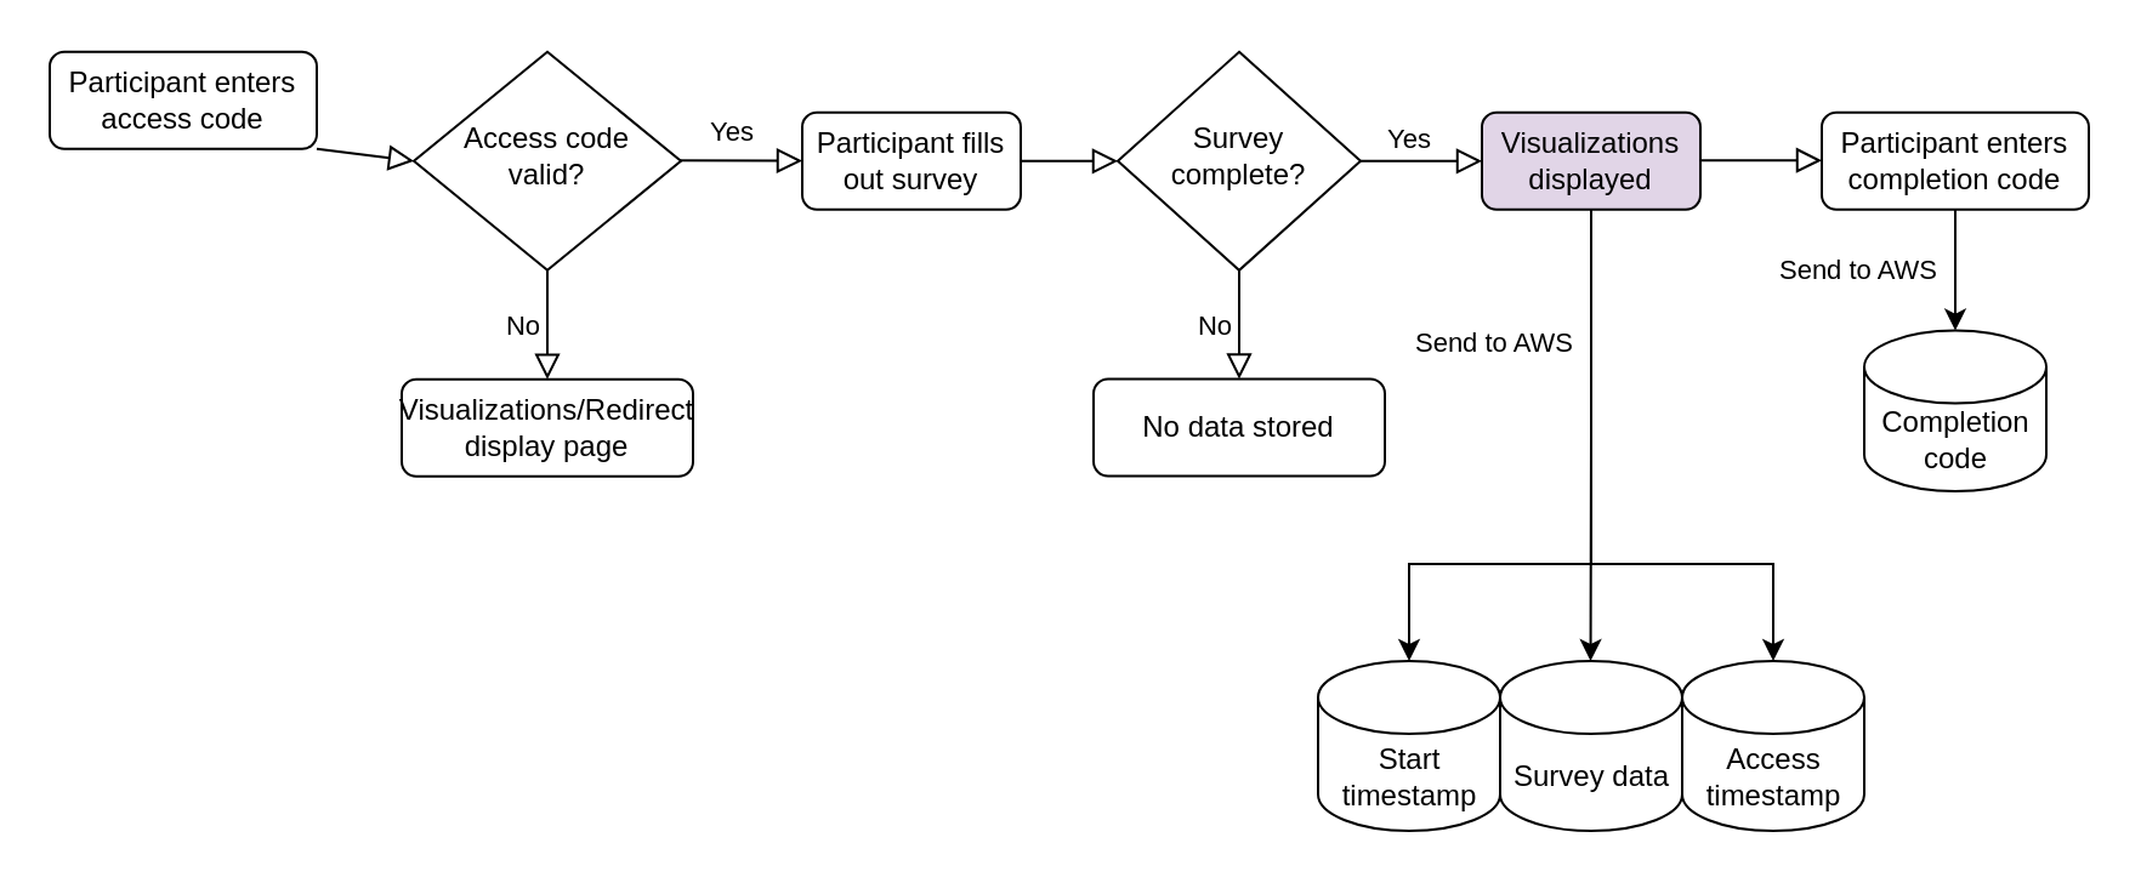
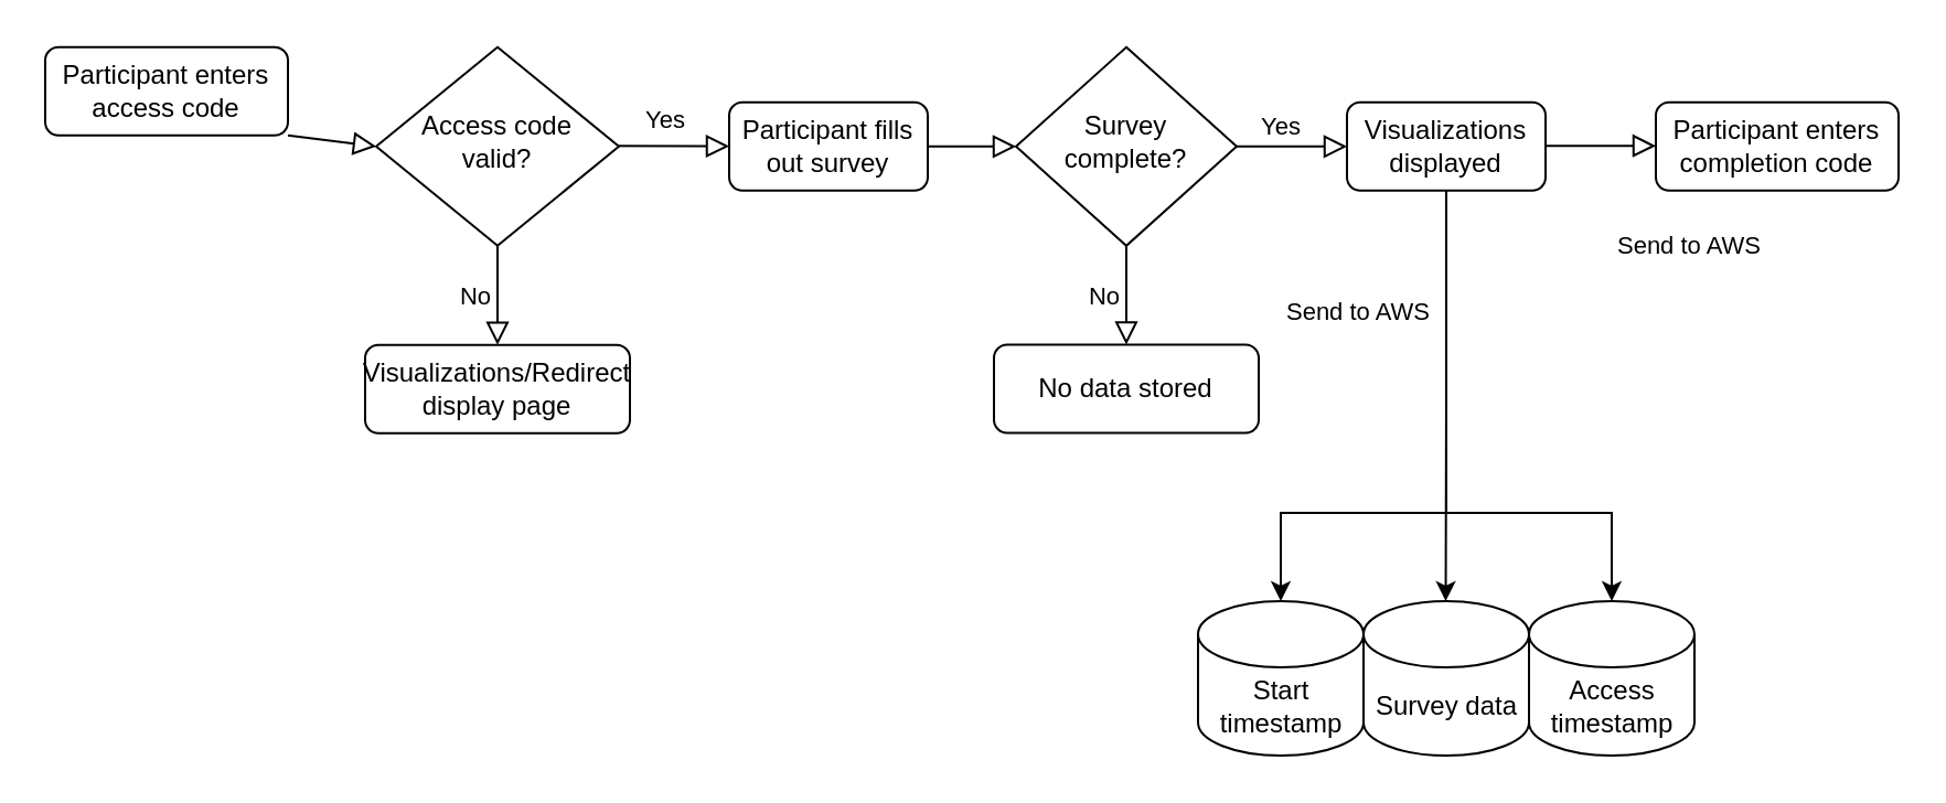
- <mxCell id="18" value="Visualizations displayed" style="rounded=1;whiteSpace=wrap;html=1;fontSize=12;glass=0;strokeWidth=1;shadow=0;fillColor=#e1d5e7;" vertex="1" parent="1"><mxGeometry x="610" y="45.89" width="90" height="40" as="geometry" /></mxCell>
+ <mxCell id="18" value="Visualizations displayed" style="rounded=1;whiteSpace=wrap;html=1;fontSize=12;glass=0;strokeWidth=1;shadow=0;" vertex="1" parent="1"><mxGeometry x="610" y="45.89" width="90" height="40" as="geometry" /></mxCell>
- <mxCell id="24" style="edgeStyle=orthogonalEdgeStyle;rounded=0;orthogonalLoop=1;jettySize=auto;html=1;exitX=0.5;exitY=1;exitDx=0;exitDy=0;" edge="1" parent="1" source="25" target="26"><mxGeometry relative="1" as="geometry"><mxPoint x="804.909" y="152" as="targetPoint" /></mxGeometry></mxCell>
- <mxCell id="26" value="Completion code" style="shape=cylinder3;whiteSpace=wrap;html=1;boundedLbl=1;backgroundOutline=1;size=15;" vertex="1" parent="1"><mxGeometry x="767.5" y="135.78" width="75" height="66.22" as="geometry" /></mxCell>
